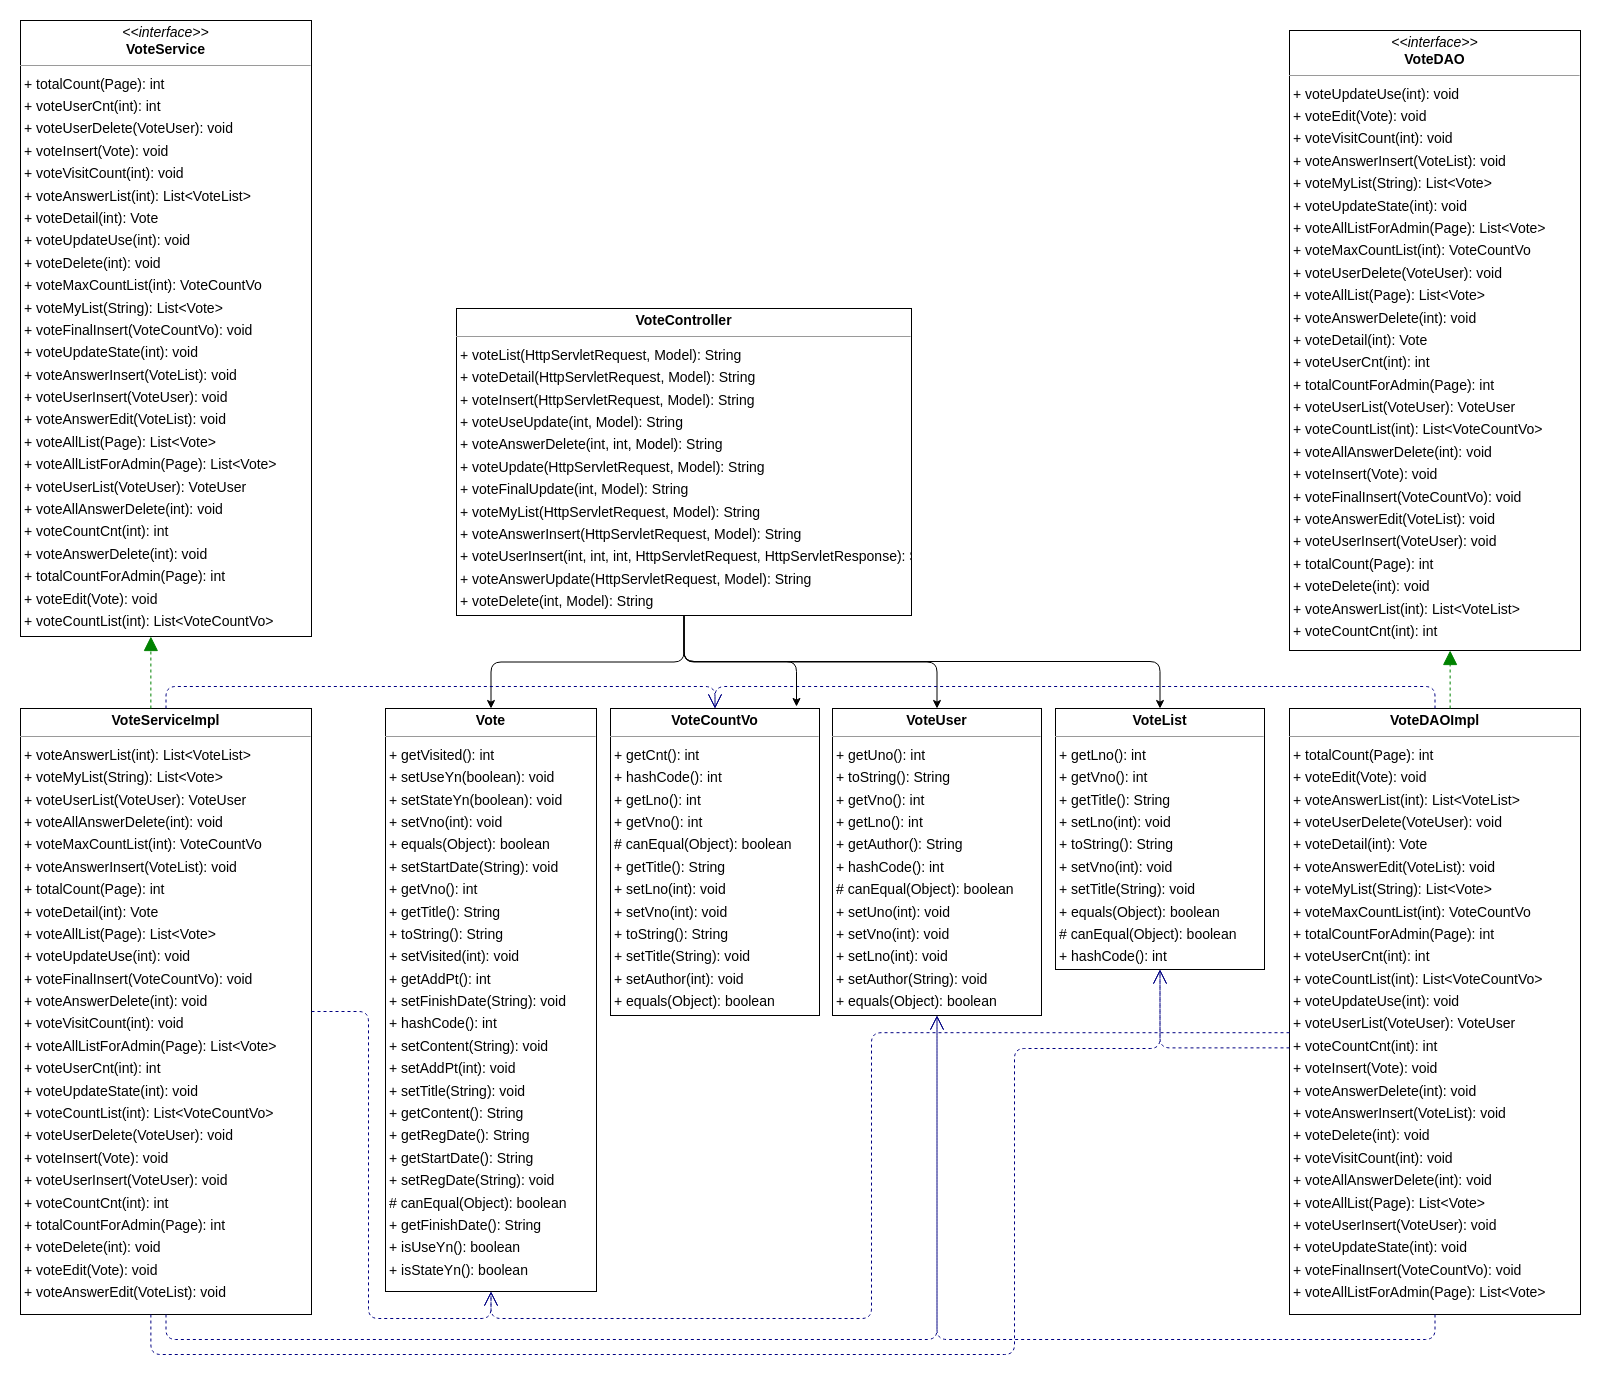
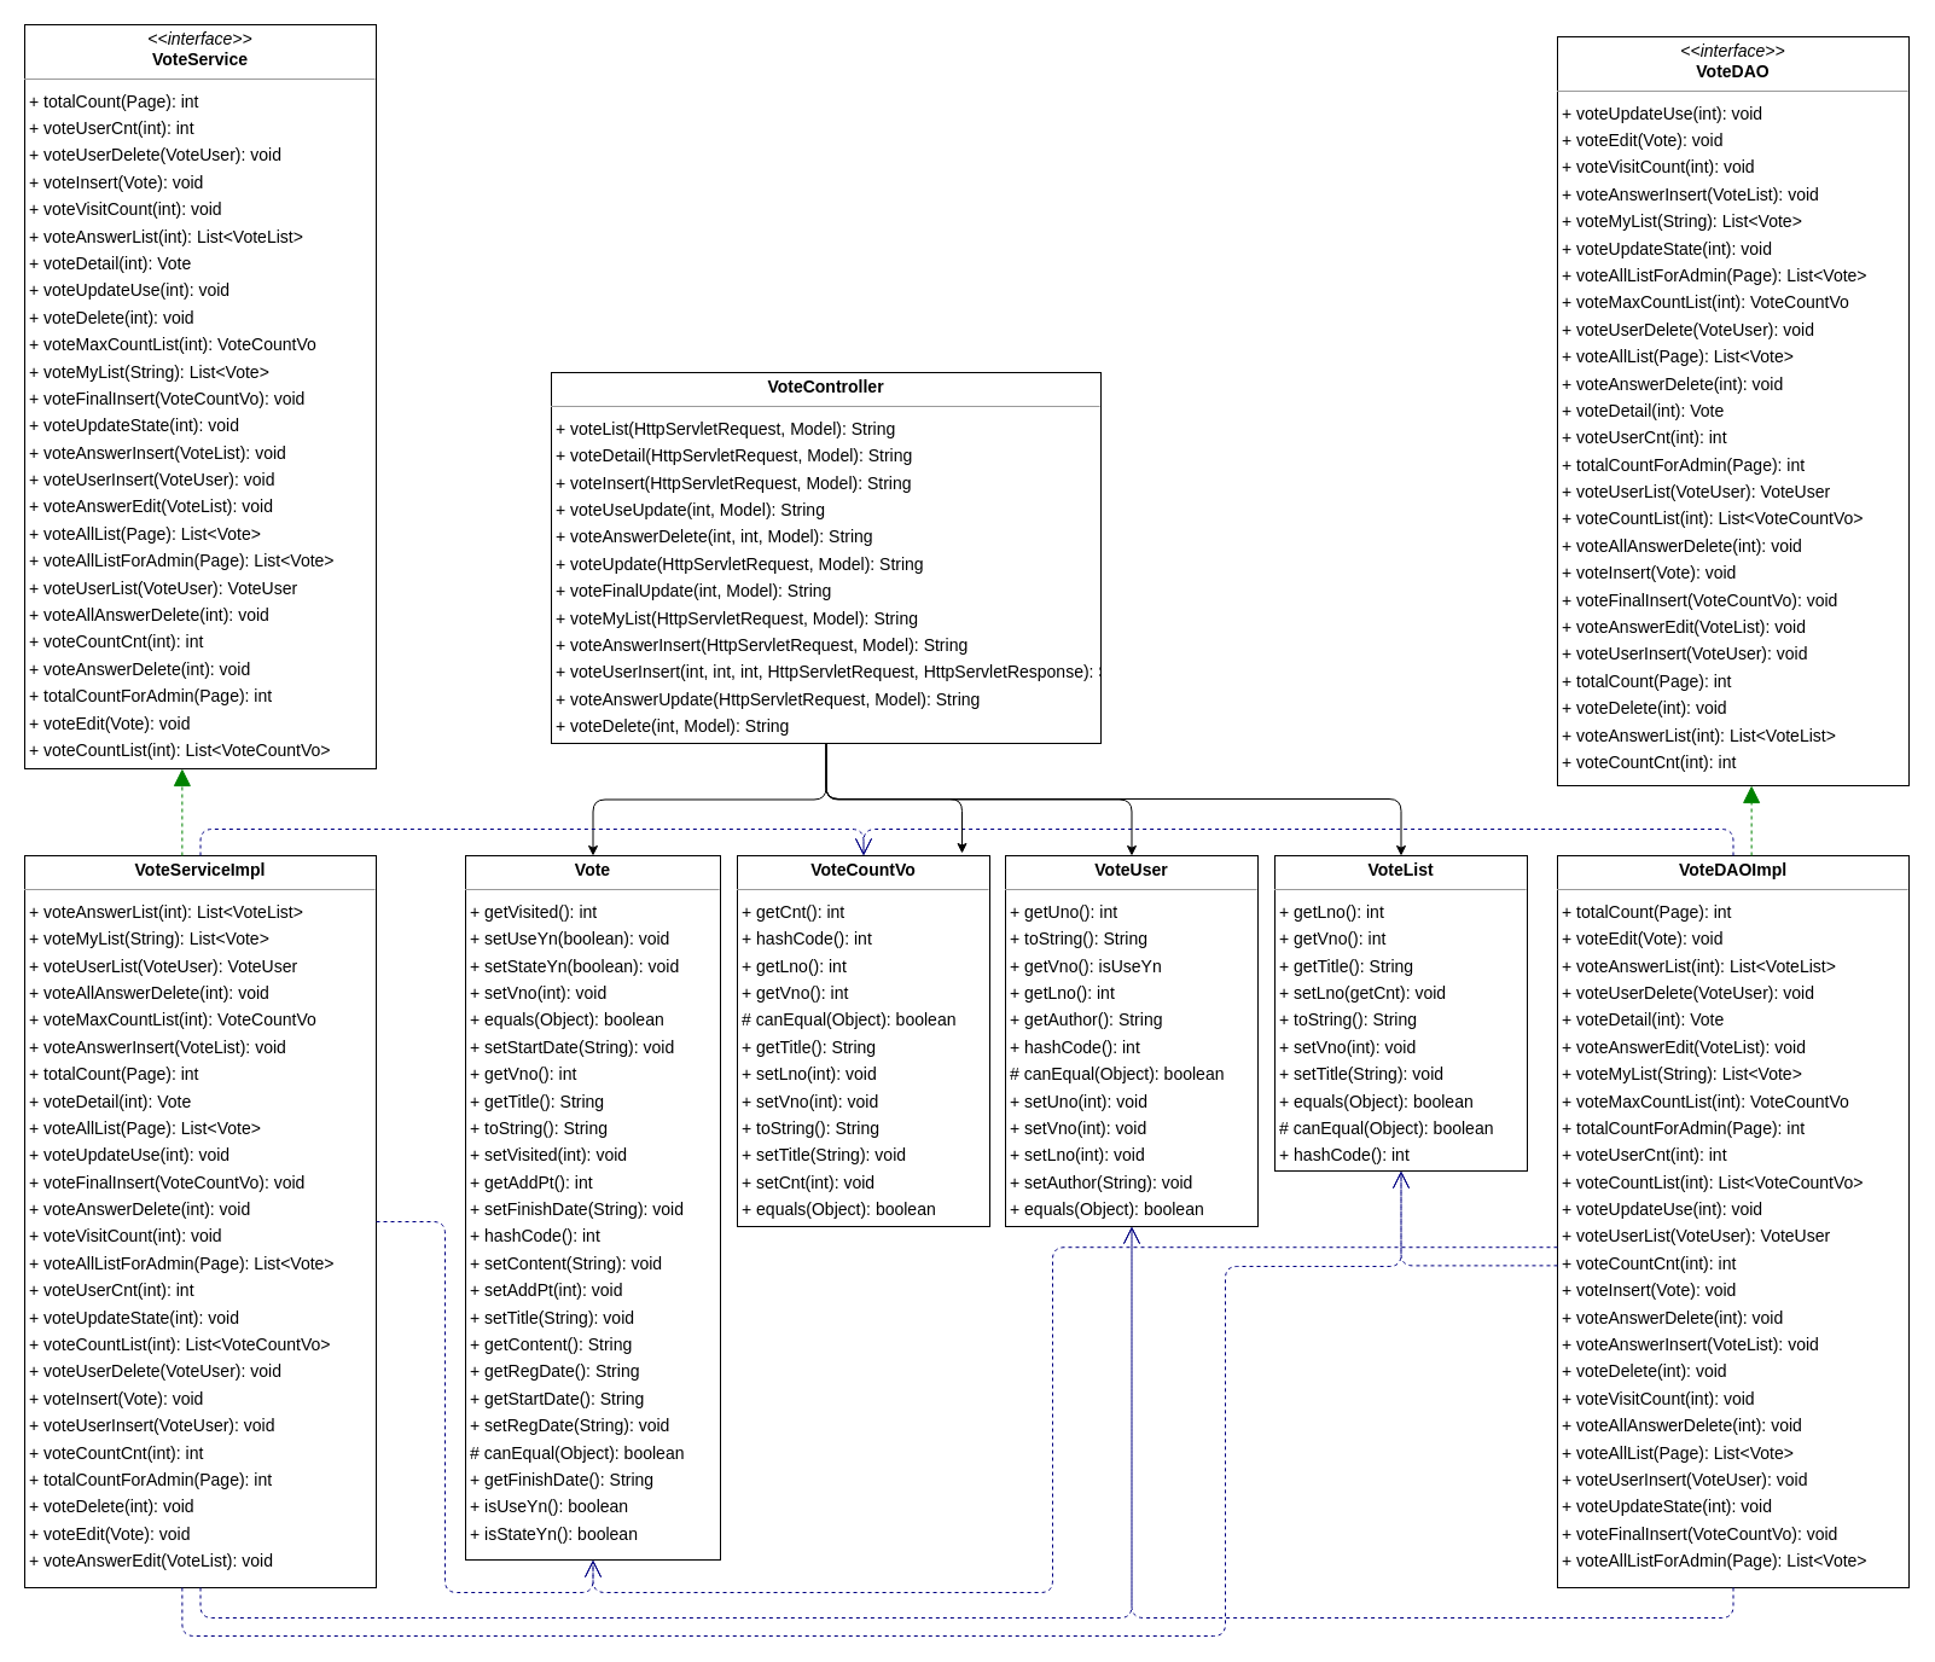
- <mxCell id="10" value="&lt;p style=&quot;margin:0px;margin-top:4px;text-align:center;&quot;&gt;&lt;b&gt;VoteList&lt;/b&gt;&lt;/p&gt;&lt;hr size=&quot;1&quot;/&gt;&lt;p style=&quot;margin:0 0 0 4px;line-height:1.6;&quot;&gt;+ getLno(): int&lt;br/&gt;+ getVno(): int&lt;br/&gt;+ getTitle(): String&lt;br/&gt;+ setLno(int): void&lt;br/&gt;+ toString(): String&lt;br/&gt;+ setVno(int): void&lt;br/&gt;+ setTitle(String): void&lt;br/&gt;+ equals(Object): boolean&lt;br/&gt;# canEqual(Object): boolean&lt;br/&gt;+ hashCode(): int&lt;/p&gt;" style="verticalAlign=top;align=left;overflow=fill;fontSize=14;fontFamily=Helvetica;html=1;rounded=0;shadow=0;comic=0;labelBackgroundColor=none;strokeWidth=1;" parent="1" vertex="1"><mxGeometry x="1055" y="708" width="209" height="261" as="geometry" /></mxCell>
+ <mxCell id="10" value="&lt;p style=&quot;margin:0px;margin-top:4px;text-align:center;&quot;&gt;&lt;b&gt;VoteList&lt;/b&gt;&lt;/p&gt;&lt;hr size=&quot;1&quot;/&gt;&lt;p style=&quot;margin:0 0 0 4px;line-height:1.6;&quot;&gt;+ getLno(): int&lt;br/&gt;+ getVno(): int&lt;br/&gt;+ getTitle(): String&lt;br/&gt;+ setLno(getCnt): void&lt;br/&gt;+ toString(): String&lt;br/&gt;+ setVno(int): void&lt;br/&gt;+ setTitle(String): void&lt;br/&gt;+ equals(Object): boolean&lt;br/&gt;# canEqual(Object): boolean&lt;br/&gt;+ hashCode(): int&lt;/p&gt;" style="verticalAlign=top;align=left;overflow=fill;fontSize=14;fontFamily=Helvetica;html=1;rounded=0;shadow=0;comic=0;labelBackgroundColor=none;strokeWidth=1;" parent="1" vertex="1"><mxGeometry x="1055" y="708" width="209" height="261" as="geometry" /></mxCell>
- <mxCell id="7" value="&lt;p style=&quot;margin:0px;margin-top:4px;text-align:center;&quot;&gt;&lt;b&gt;VoteCountVo&lt;/b&gt;&lt;/p&gt;&lt;hr size=&quot;1&quot;/&gt;&lt;p style=&quot;margin:0 0 0 4px;line-height:1.6;&quot;&gt;+ getCnt(): int&lt;br/&gt;+ hashCode(): int&lt;br/&gt;+ getLno(): int&lt;br/&gt;+ getVno(): int&lt;br/&gt;# canEqual(Object): boolean&lt;br/&gt;+ getTitle(): String&lt;br/&gt;+ setLno(int): void&lt;br/&gt;+ setVno(int): void&lt;br/&gt;+ toString(): String&lt;br/&gt;+ setTitle(String): void&lt;br/&gt;+ setAuthor(int): void&lt;br/&gt;+ equals(Object): boolean&lt;/p&gt;" style="verticalAlign=top;align=left;overflow=fill;fontSize=14;fontFamily=Helvetica;html=1;rounded=0;shadow=0;comic=0;labelBackgroundColor=none;strokeWidth=1;" parent="1" vertex="1"><mxGeometry x="610" y="708" width="209" height="307" as="geometry" /></mxCell>
+ <mxCell id="7" value="&lt;p style=&quot;margin:0px;margin-top:4px;text-align:center;&quot;&gt;&lt;b&gt;VoteCountVo&lt;/b&gt;&lt;/p&gt;&lt;hr size=&quot;1&quot;/&gt;&lt;p style=&quot;margin:0 0 0 4px;line-height:1.6;&quot;&gt;+ getCnt(): int&lt;br/&gt;+ hashCode(): int&lt;br/&gt;+ getLno(): int&lt;br/&gt;+ getVno(): int&lt;br/&gt;# canEqual(Object): boolean&lt;br/&gt;+ getTitle(): String&lt;br/&gt;+ setLno(int): void&lt;br/&gt;+ setVno(int): void&lt;br/&gt;+ toString(): String&lt;br/&gt;+ setTitle(String): void&lt;br/&gt;+ setCnt(int): void&lt;br/&gt;+ equals(Object): boolean&lt;/p&gt;" style="verticalAlign=top;align=left;overflow=fill;fontSize=14;fontFamily=Helvetica;html=1;rounded=0;shadow=0;comic=0;labelBackgroundColor=none;strokeWidth=1;" parent="1" vertex="1"><mxGeometry x="610" y="708" width="209" height="307" as="geometry" /></mxCell>
- <mxCell id="13" value="&lt;p style=&quot;margin:0px;margin-top:4px;text-align:center;&quot;&gt;&lt;b&gt;VoteUser&lt;/b&gt;&lt;/p&gt;&lt;hr size=&quot;1&quot;/&gt;&lt;p style=&quot;margin:0 0 0 4px;line-height:1.6;&quot;&gt;+ getUno(): int&lt;br/&gt;+ toString(): String&lt;br/&gt;+ getVno(): int&lt;br/&gt;+ getLno(): int&lt;br/&gt;+ getAuthor(): String&lt;br/&gt;+ hashCode(): int&lt;br/&gt;# canEqual(Object): boolean&lt;br/&gt;+ setUno(int): void&lt;br/&gt;+ setVno(int): void&lt;br/&gt;+ setLno(int): void&lt;br/&gt;+ setAuthor(String): void&lt;br/&gt;+ equals(Object): boolean&lt;/p&gt;" style="verticalAlign=top;align=left;overflow=fill;fontSize=14;fontFamily=Helvetica;html=1;rounded=0;shadow=0;comic=0;labelBackgroundColor=none;strokeWidth=1;" parent="1" vertex="1"><mxGeometry x="832" y="708" width="209" height="307" as="geometry" /></mxCell>
+ <mxCell id="13" value="&lt;p style=&quot;margin:0px;margin-top:4px;text-align:center;&quot;&gt;&lt;b&gt;VoteUser&lt;/b&gt;&lt;/p&gt;&lt;hr size=&quot;1&quot;/&gt;&lt;p style=&quot;margin:0 0 0 4px;line-height:1.6;&quot;&gt;+ getUno(): int&lt;br/&gt;+ toString(): String&lt;br/&gt;+ getVno(): isUseYn&lt;br/&gt;+ getLno(): int&lt;br/&gt;+ getAuthor(): String&lt;br/&gt;+ hashCode(): int&lt;br/&gt;# canEqual(Object): boolean&lt;br/&gt;+ setUno(int): void&lt;br/&gt;+ setVno(int): void&lt;br/&gt;+ setLno(int): void&lt;br/&gt;+ setAuthor(String): void&lt;br/&gt;+ equals(Object): boolean&lt;/p&gt;" style="verticalAlign=top;align=left;overflow=fill;fontSize=14;fontFamily=Helvetica;html=1;rounded=0;shadow=0;comic=0;labelBackgroundColor=none;strokeWidth=1;" parent="1" vertex="1"><mxGeometry x="832" y="708" width="209" height="307" as="geometry" /></mxCell>
